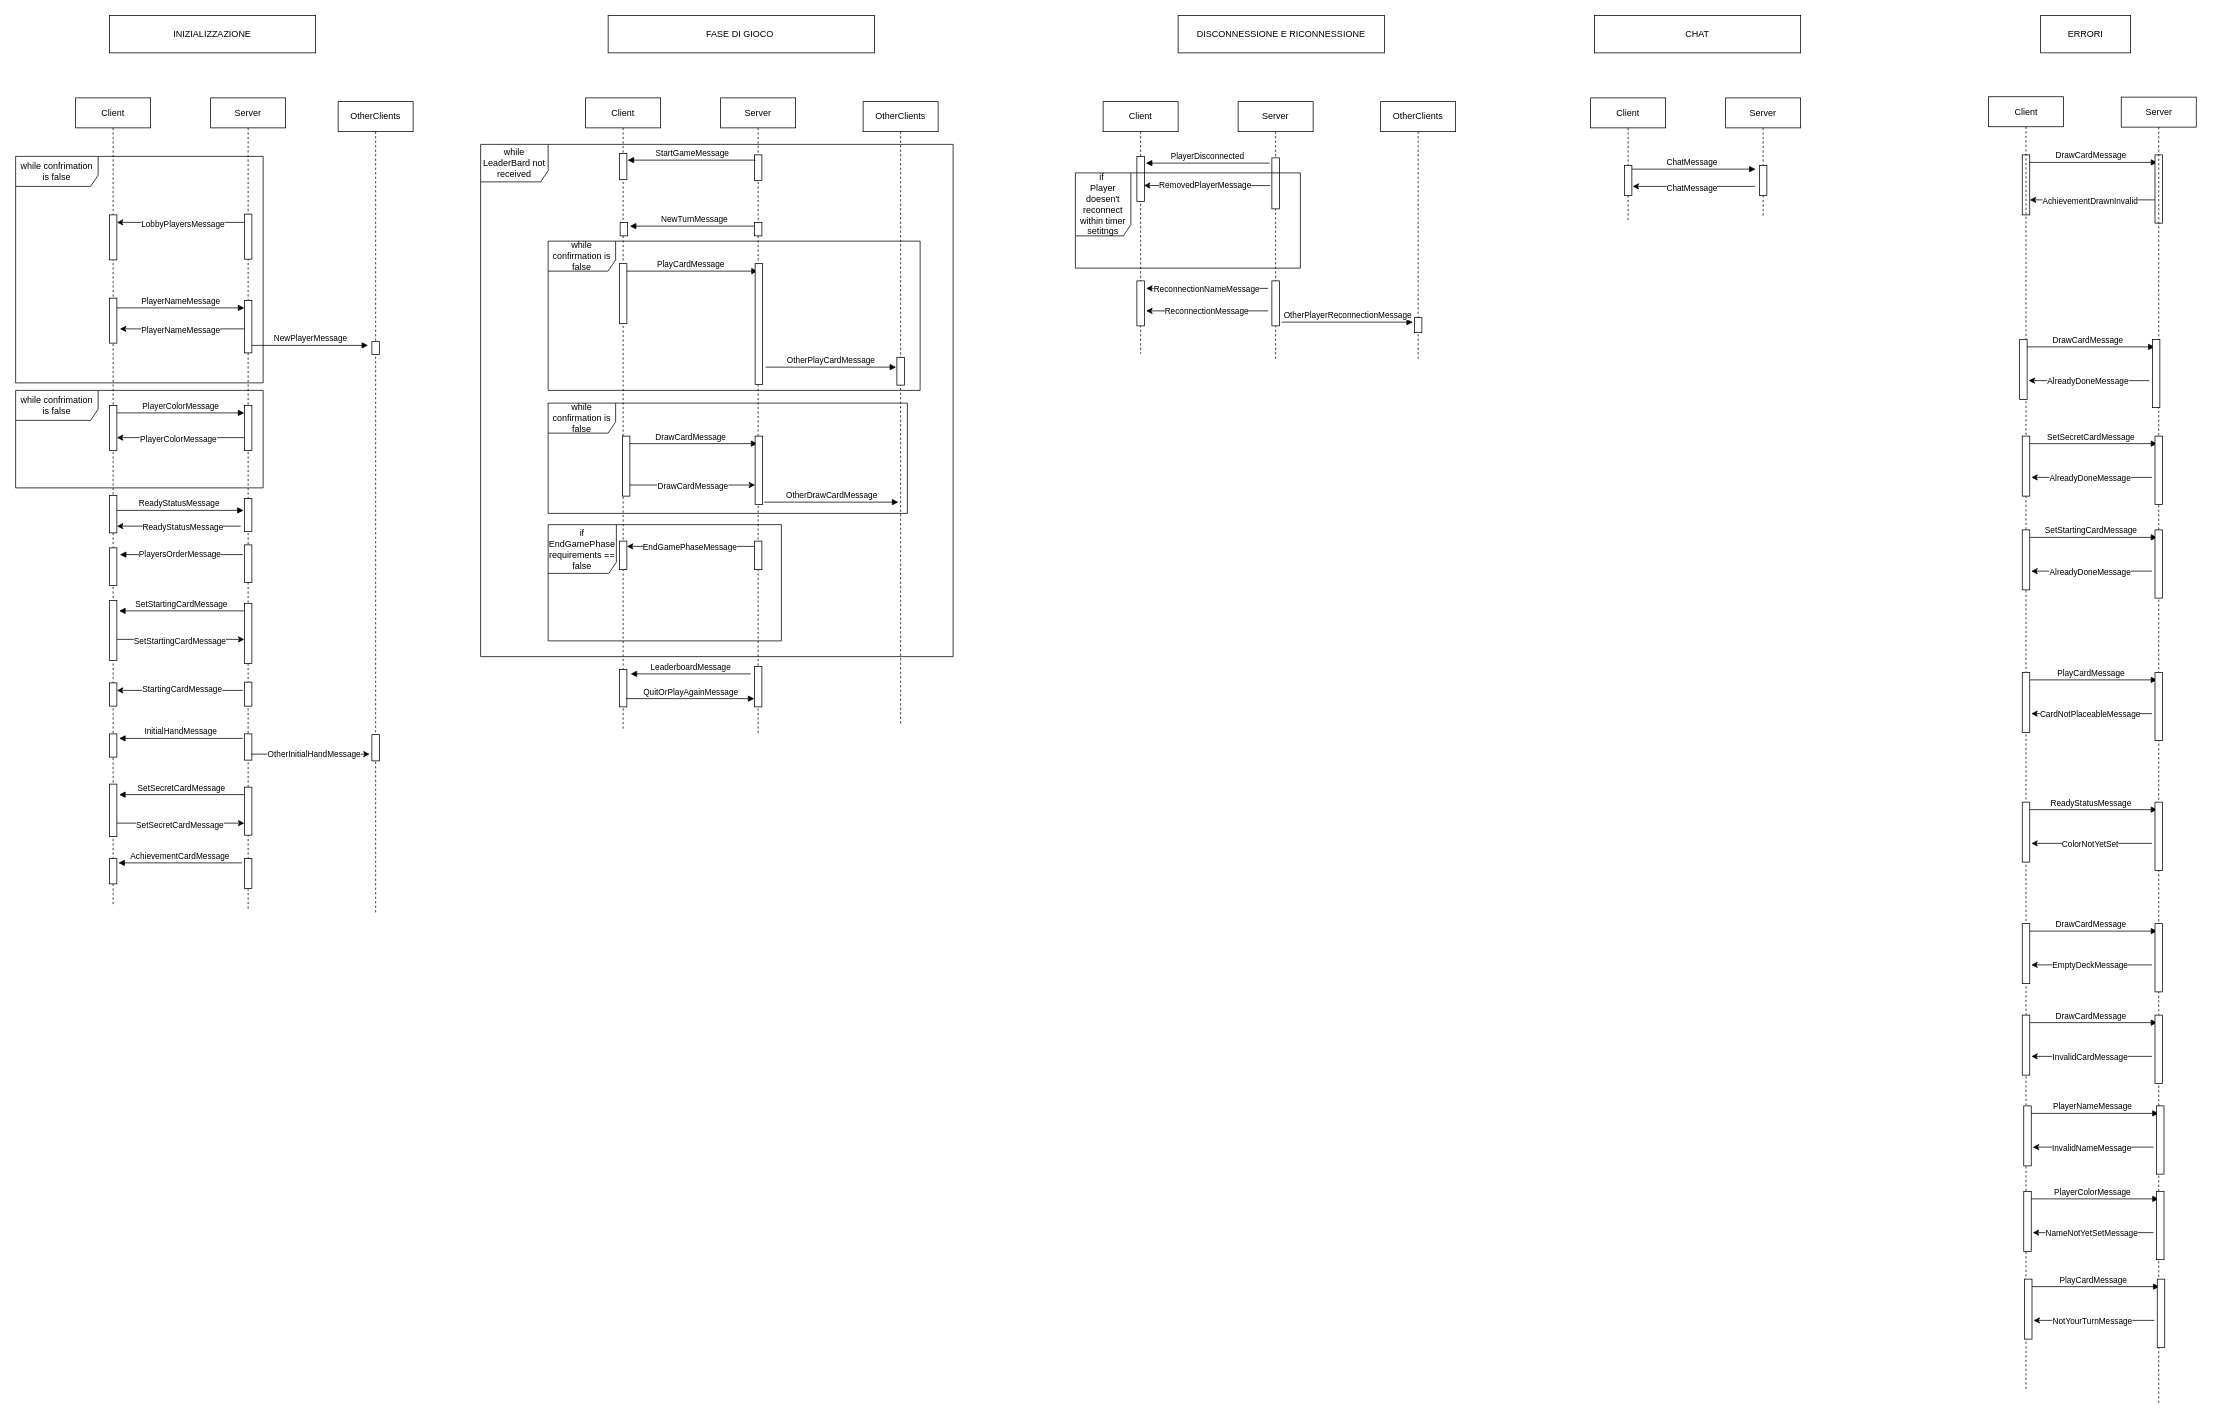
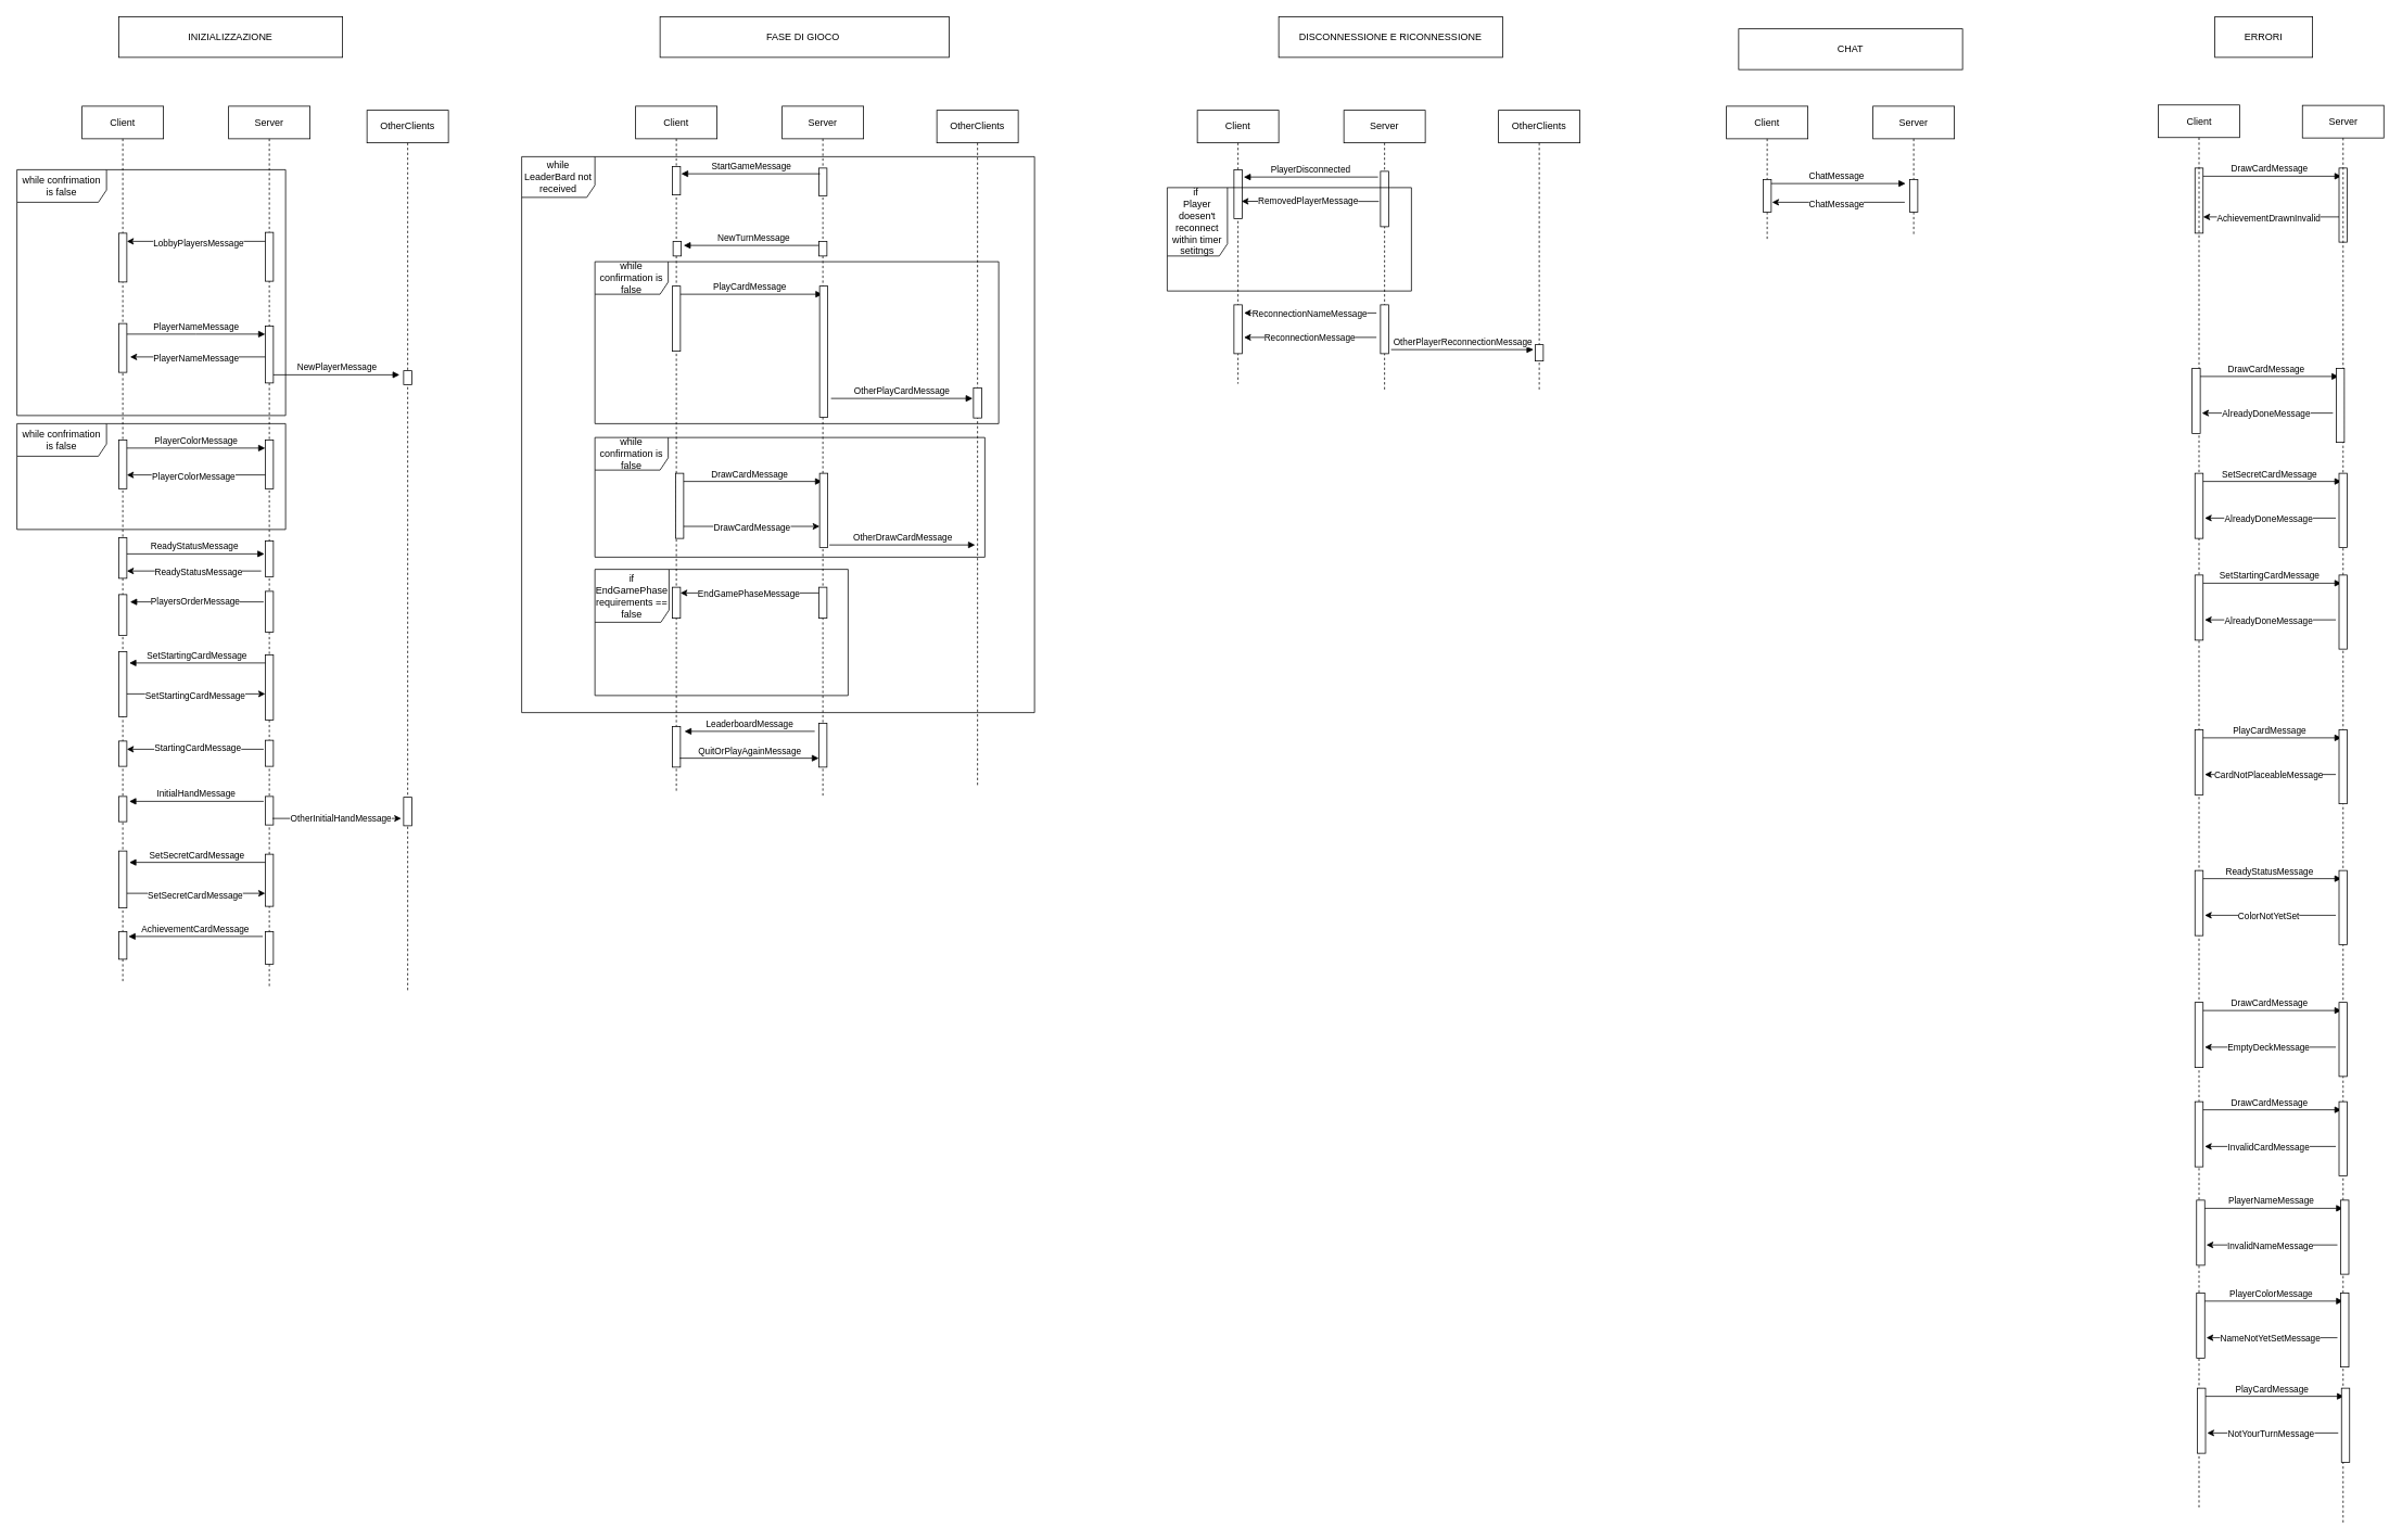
- <mxCell id="63" value="CHAT" style="html=1;whiteSpace=wrap;" parent="1" vertex="1"><mxGeometry x="2125" y="20" width="275" height="50" as="geometry" /></mxCell>
+ <mxCell id="63" value="CHAT" style="html=1;whiteSpace=wrap;" parent="1" vertex="1"><mxGeometry x="2135" y="35" width="275" height="50" as="geometry" /></mxCell>
